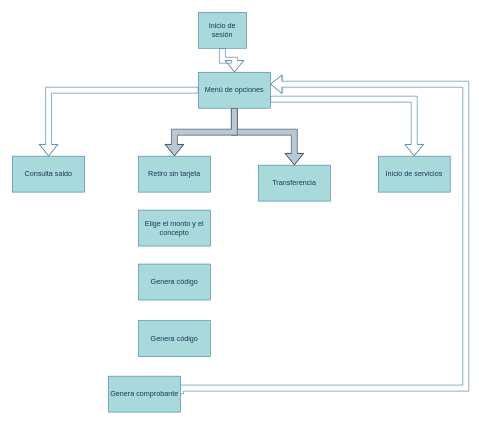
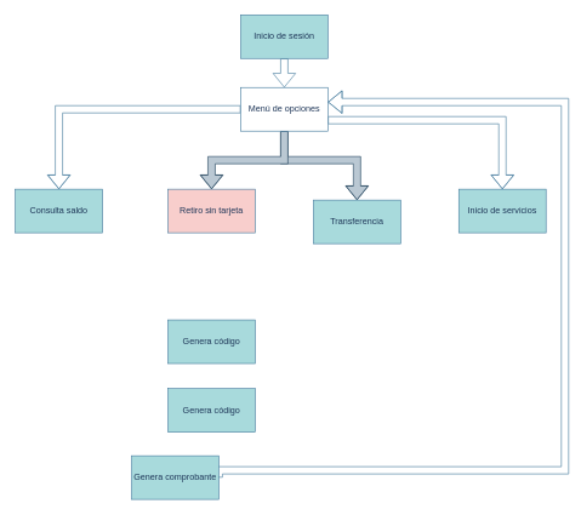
- <mxCell id="3" value="Inicio de sesión" style="rounded=0;whiteSpace=wrap;html=1;fillColor=#A8DADC;strokeColor=#457B9D;labelBackgroundColor=none;fontColor=#1D3557;" vertex="1" parent="1"><mxGeometry x="330" y="20" width="80" height="60" as="geometry" /></mxCell>
+ <mxCell id="3" value="Inicio de sesión" style="rounded=0;whiteSpace=wrap;html=1;fillColor=#A8DADC;strokeColor=#457B9D;labelBackgroundColor=none;fontColor=#1D3557;" vertex="1" parent="1"><mxGeometry x="330" y="20" width="120" height="60" as="geometry" /></mxCell>
- <mxCell id="8" value="Menú de opciones" style="rounded=0;whiteSpace=wrap;html=1;labelBackgroundColor=none;fillColor=#A8DADC;strokeColor=#457B9D;fontColor=#1D3557;" vertex="1" parent="1"><mxGeometry x="330" y="120" width="120" height="60" as="geometry" /></mxCell>
+ <mxCell id="8" value="Menú de opciones" style="rounded=0;whiteSpace=wrap;html=1;labelBackgroundColor=none;fillColor=#ffffff;strokeColor=#457B9D;fontColor=#1D3557;" vertex="1" parent="1"><mxGeometry x="330" y="120" width="120" height="60" as="geometry" /></mxCell>
- <mxCell id="10" value="Retiro sin tarjeta" style="rounded=0;whiteSpace=wrap;html=1;labelBackgroundColor=none;fillColor=#A8DADC;strokeColor=#457B9D;fontColor=#1D3557;" vertex="1" parent="1"><mxGeometry x="230" y="260" width="120" height="60" as="geometry" /></mxCell>
+ <mxCell id="10" value="Retiro sin tarjeta" style="rounded=0;whiteSpace=wrap;html=1;labelBackgroundColor=none;fillColor=#f8cecc;strokeColor=#457B9D;fontColor=#1D3557;" vertex="1" parent="1"><mxGeometry x="230" y="260" width="120" height="60" as="geometry" /></mxCell>
- <mxCell id="13" value="Elige el monto y el concepto" style="rounded=0;whiteSpace=wrap;html=1;labelBackgroundColor=none;fillColor=#A8DADC;strokeColor=#457B9D;fontColor=#1D3557;" vertex="1" parent="1"><mxGeometry x="230" y="350" width="120" height="60" as="geometry" /></mxCell>
